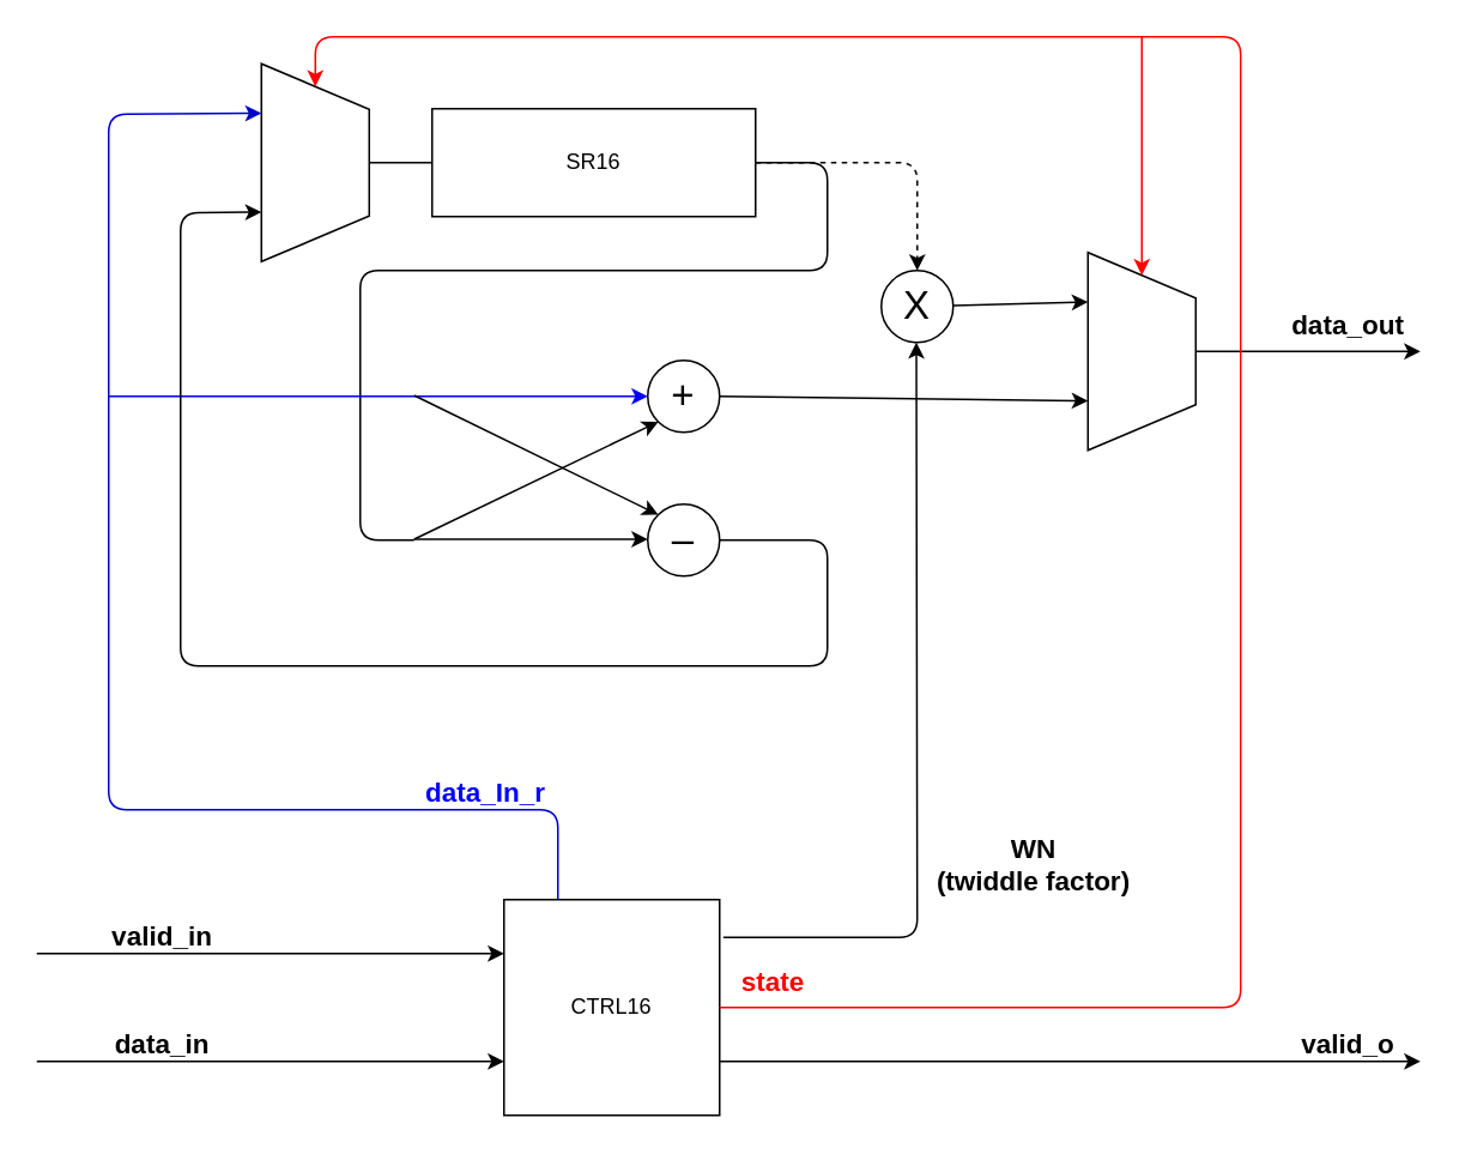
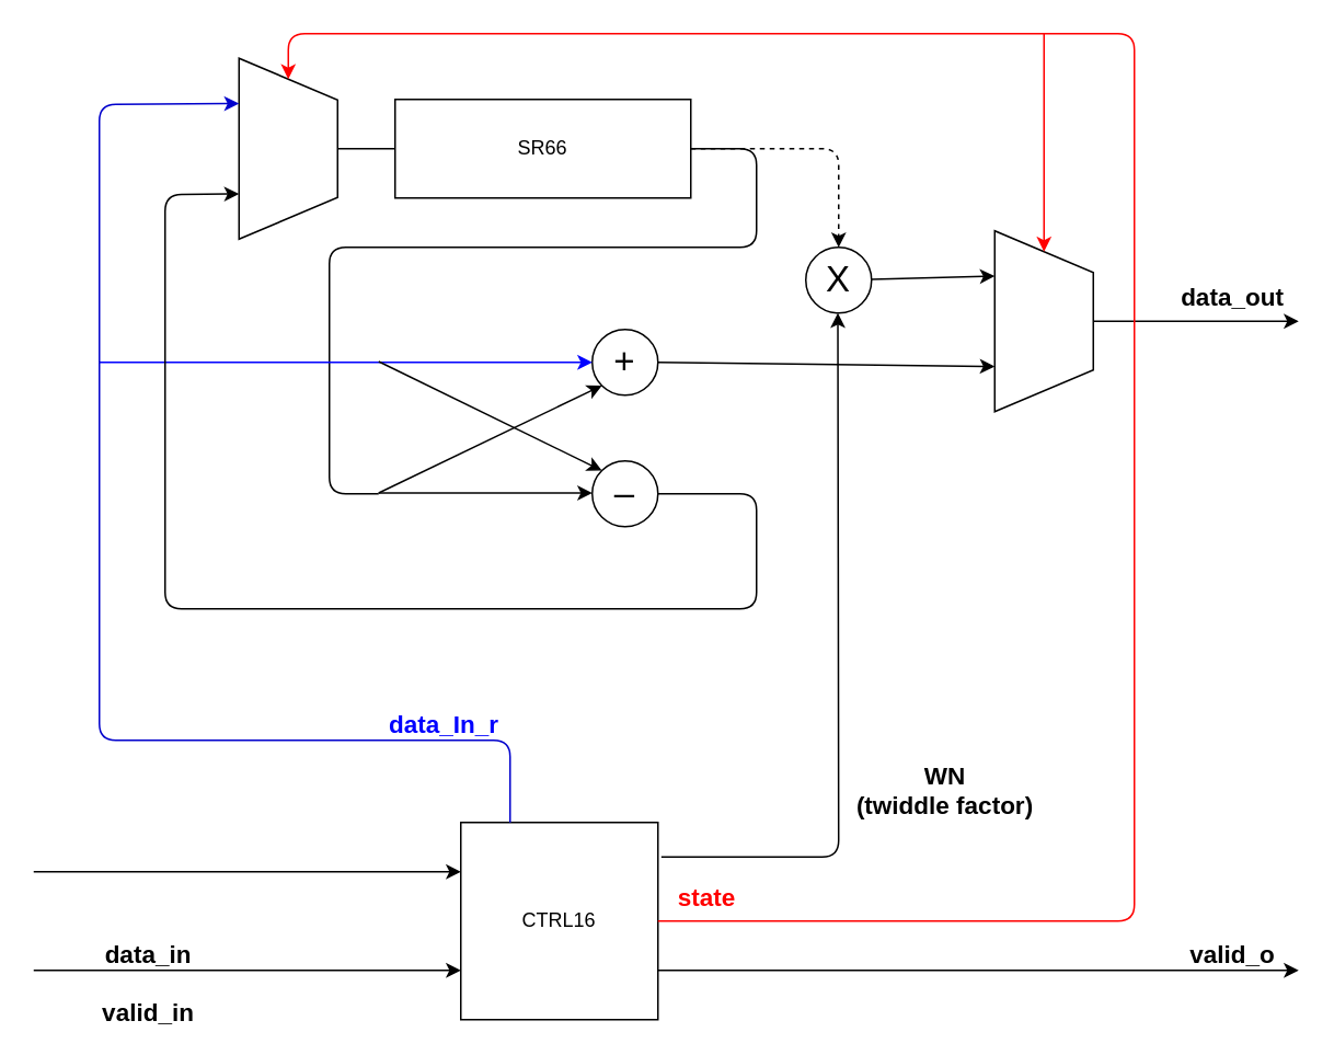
- <mxCell id="3" value="SR16" style="rounded=0;whiteSpace=wrap;html=1;" parent="1" vertex="1"><mxGeometry x="240" y="60" width="180" height="60" as="geometry" /></mxCell>
+ <mxCell id="3" value="SR66" style="rounded=0;whiteSpace=wrap;html=1;" parent="1" vertex="1"><mxGeometry x="240" y="60" width="180" height="60" as="geometry" /></mxCell>
- <mxCell id="32" value="&lt;span style=&quot;font-size: 15px&quot;&gt;&lt;b&gt;valid_in&lt;/b&gt;&lt;/span&gt;" style="text;html=1;strokeColor=none;fillColor=none;align=center;verticalAlign=middle;whiteSpace=wrap;rounded=0;" vertex="1" parent="1"><mxGeometry x="70" y="510" width="40" height="20" as="geometry" /></mxCell>
+ <mxCell id="32" value="&lt;span style=&quot;font-size: 15px&quot;&gt;&lt;b&gt;valid_in&lt;/b&gt;&lt;/span&gt;" style="text;html=1;strokeColor=none;fillColor=none;align=center;verticalAlign=middle;whiteSpace=wrap;rounded=0;" vertex="1" parent="1"><mxGeometry x="70" y="605" width="40" height="20" as="geometry" /></mxCell>
